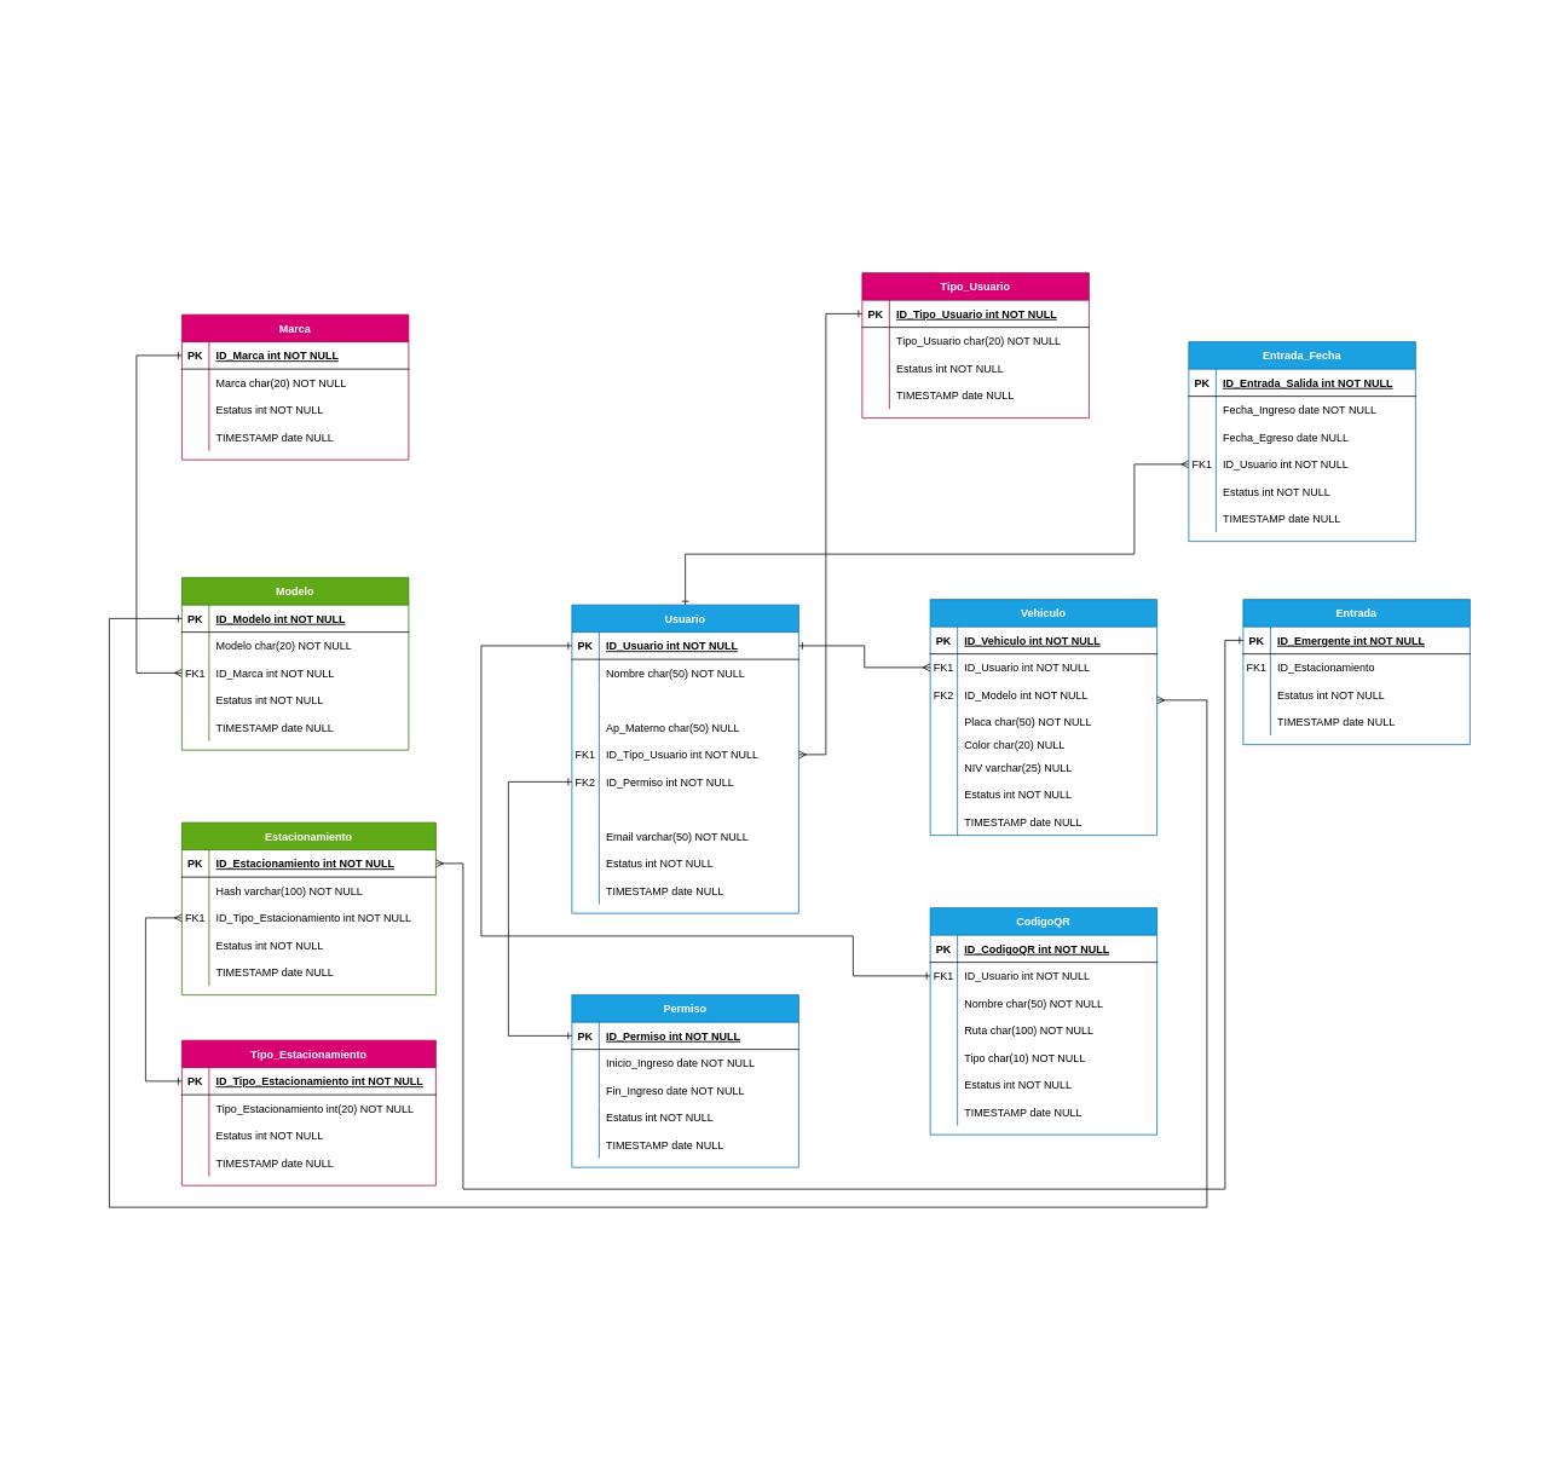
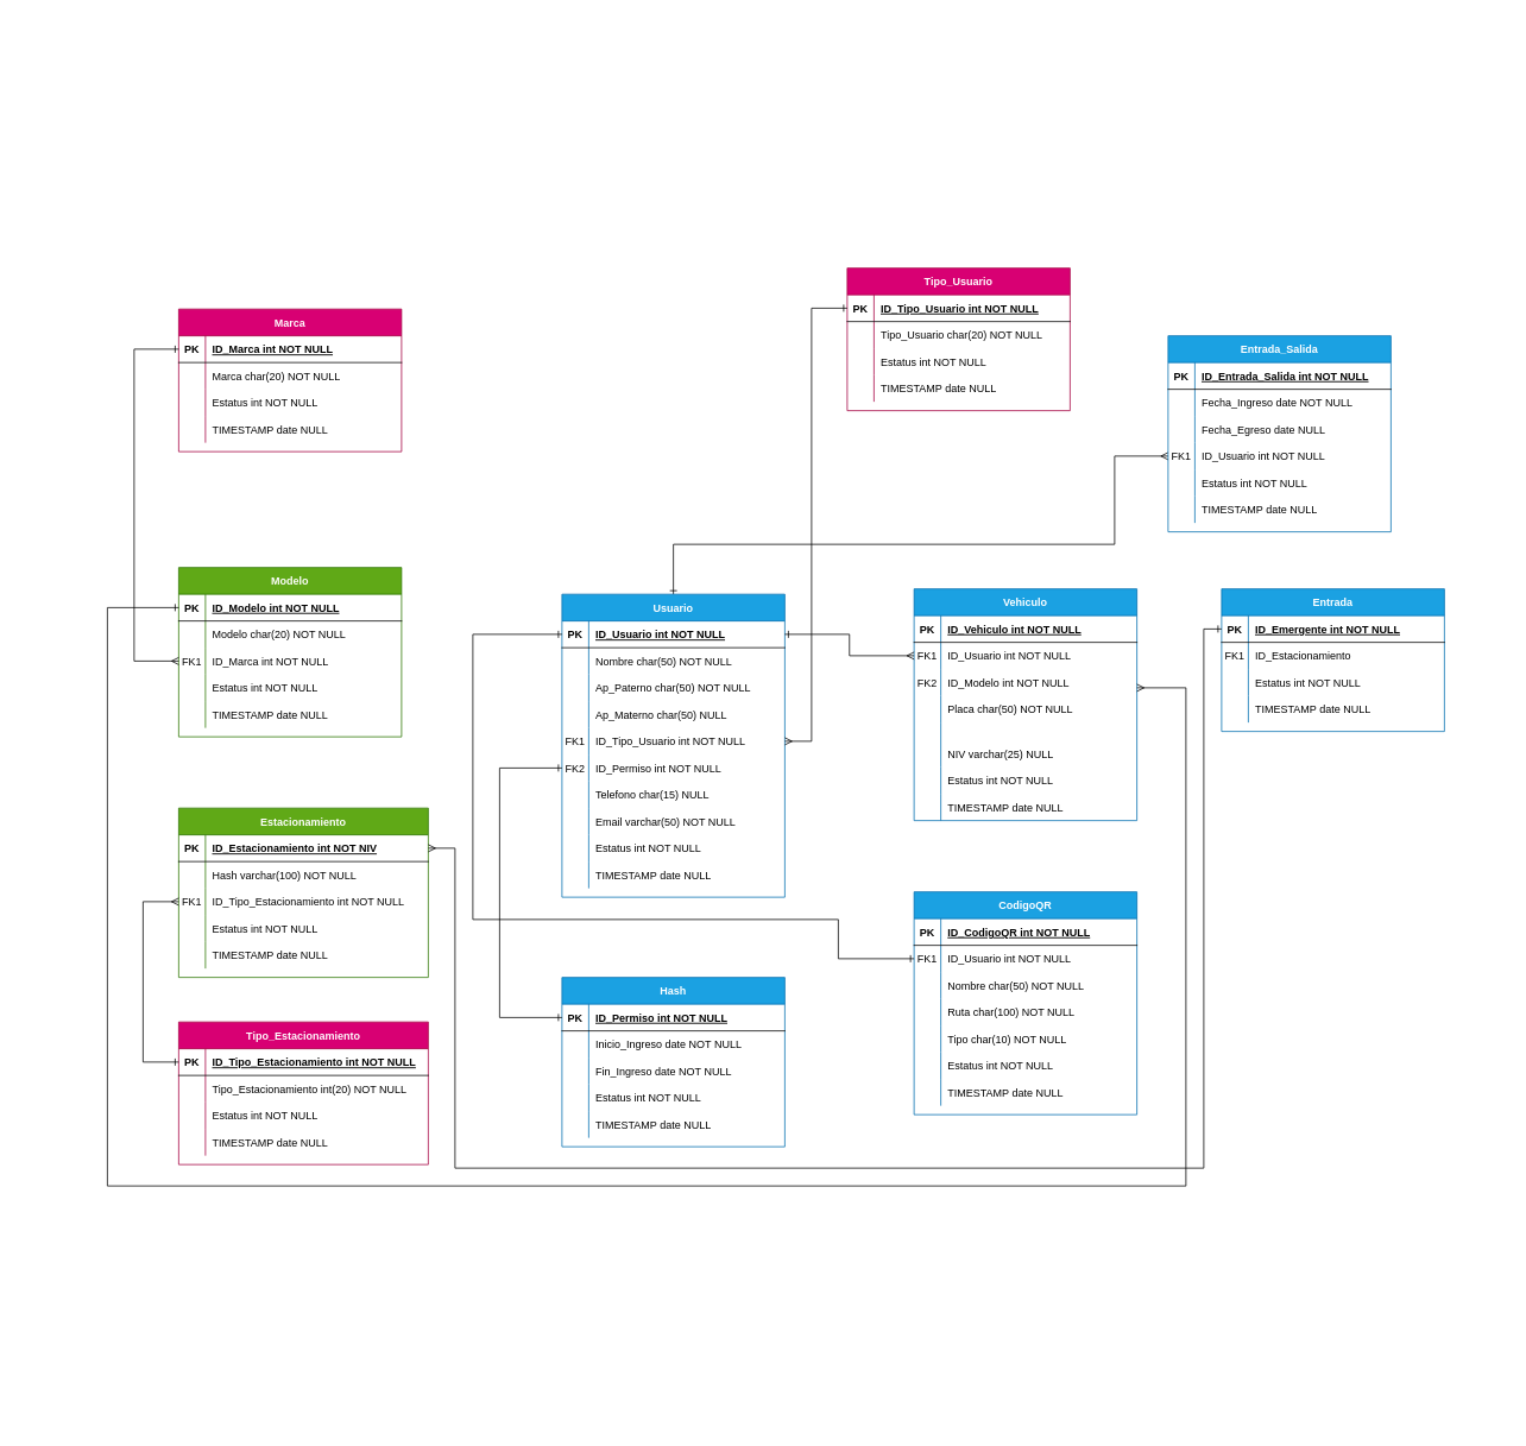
- <mxCell id="175" value="Entrada_Fecha" style="shape=table;startSize=30;container=1;collapsible=1;childLayout=tableLayout;fixedRows=1;rowLines=0;fontStyle=1;align=center;resizeLast=1;fillColor=#1ba1e2;fontColor=#ffffff;strokeColor=#006EAF;" parent="1" vertex="1"><mxGeometry x="1310" y="376" width="250" height="220" as="geometry" /></mxCell>
+ <mxCell id="175" value="Entrada_Salida" style="shape=table;startSize=30;container=1;collapsible=1;childLayout=tableLayout;fixedRows=1;rowLines=0;fontStyle=1;align=center;resizeLast=1;fillColor=#1ba1e2;fontColor=#ffffff;strokeColor=#006EAF;" parent="1" vertex="1"><mxGeometry x="1310" y="376" width="250" height="220" as="geometry" /></mxCell>
+ <mxCell id="12" value="Ap_Paterno char(50) NOT NULL" style="shape=partialRectangle;overflow=hidden;connectable=0;fillColor=none;top=0;left=0;bottom=0;right=0;align=left;spacingLeft=6;" parent="10" vertex="1"><mxGeometry x="30" width="220" height="30" as="geometry"><mxRectangle width="220" height="30" as="alternateBounds" /></mxGeometry></mxCell>
- <mxCell id="49" value="Color char(20) NULL" style="shape=partialRectangle;overflow=hidden;connectable=0;fillColor=none;top=0;left=0;bottom=0;right=0;align=left;spacingLeft=6;" parent="47" vertex="1"><mxGeometry x="30" width="220" height="20" as="geometry"><mxRectangle width="220" height="20" as="alternateBounds" /></mxGeometry></mxCell>
+ <mxCell id="24" value="Telefono char(15) NULL" style="shape=partialRectangle;overflow=hidden;connectable=0;fillColor=none;top=0;left=0;bottom=0;right=0;align=left;spacingLeft=6;" parent="22" vertex="1"><mxGeometry x="30" width="220" height="30" as="geometry"><mxRectangle width="220" height="30" as="alternateBounds" /></mxGeometry></mxCell>
- <mxCell id="120" value="ID_Estacionamiento int NOT NULL " style="shape=partialRectangle;overflow=hidden;connectable=0;fillColor=none;top=0;left=0;bottom=0;right=0;align=left;spacingLeft=6;fontStyle=5;" parent="118" vertex="1"><mxGeometry x="30" width="250" height="30" as="geometry"><mxRectangle width="250" height="30" as="alternateBounds" /></mxGeometry></mxCell>
+ <mxCell id="120" value="ID_Estacionamiento int NOT NIV " style="shape=partialRectangle;overflow=hidden;connectable=0;fillColor=none;top=0;left=0;bottom=0;right=0;align=left;spacingLeft=6;fontStyle=5;" parent="118" vertex="1"><mxGeometry x="30" width="250" height="30" as="geometry"><mxRectangle width="250" height="30" as="alternateBounds" /></mxGeometry></mxCell>
- <mxCell id="72" value="Permiso" style="shape=table;startSize=30;container=1;collapsible=1;childLayout=tableLayout;fixedRows=1;rowLines=0;fontStyle=1;align=center;resizeLast=1;fillColor=#1ba1e2;fontColor=#ffffff;strokeColor=#006EAF;" parent="1" vertex="1"><mxGeometry x="630" y="1096" width="250" height="190" as="geometry" /></mxCell>
+ <mxCell id="72" value="Hash" style="shape=table;startSize=30;container=1;collapsible=1;childLayout=tableLayout;fixedRows=1;rowLines=0;fontStyle=1;align=center;resizeLast=1;fillColor=#1ba1e2;fontColor=#ffffff;strokeColor=#006EAF;" parent="1" vertex="1"><mxGeometry x="630" y="1096" width="250" height="190" as="geometry" /></mxCell>
